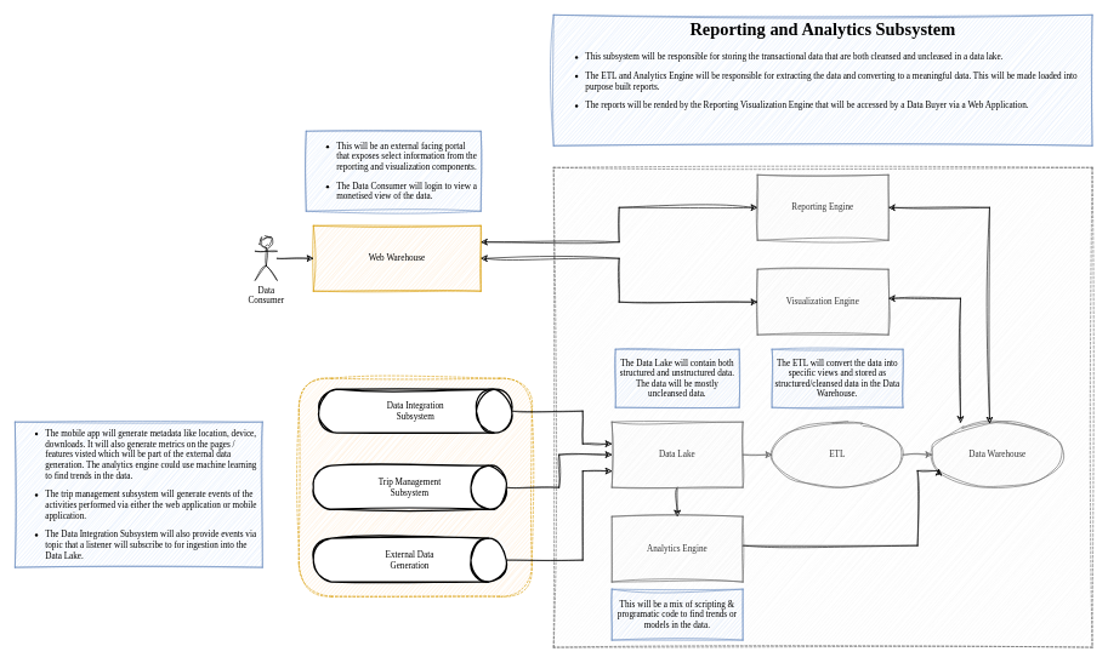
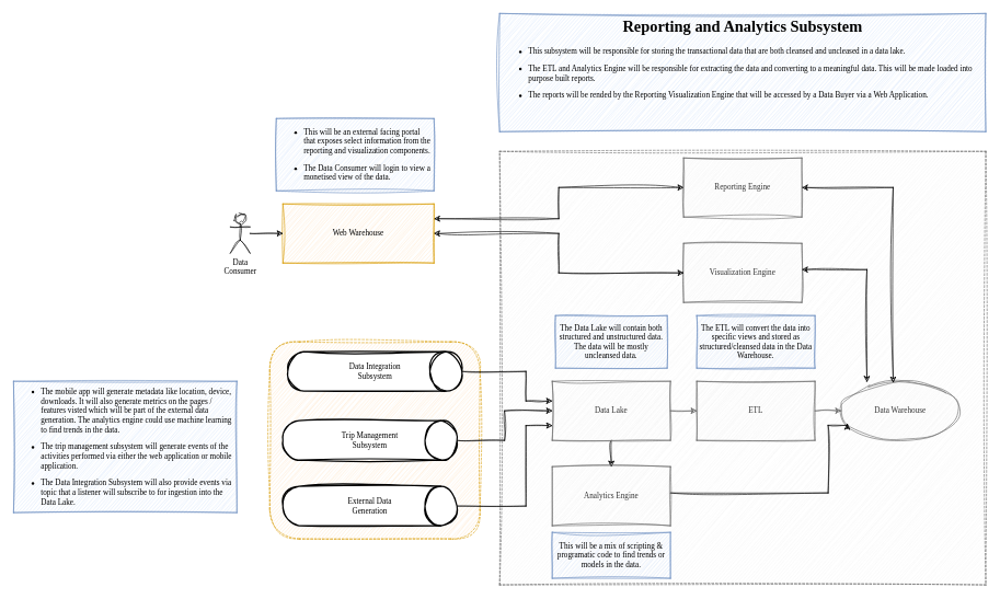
- <mxCell id="8" value="ETL" style="ellipse;whiteSpace=wrap;html=1;fillColor=#f5f5f5;fontColor=#333333;strokeColor=#666666;fontFamily=Comic Sans MS;fontStyle=0;sketch=1;curveFitting=1;jiggle=2;" parent="1" vertex="1"><mxGeometry x="1060" y="580" width="180" height="90" as="geometry" /></mxCell>
+ <mxCell id="8" value="ETL" style="rounded=0;whiteSpace=wrap;html=1;fillColor=#f5f5f5;fontColor=#333333;strokeColor=#666666;fontFamily=Comic Sans MS;fontStyle=0;sketch=1;curveFitting=1;jiggle=2;" parent="1" vertex="1"><mxGeometry x="1060" y="580" width="180" height="90" as="geometry" /></mxCell>
